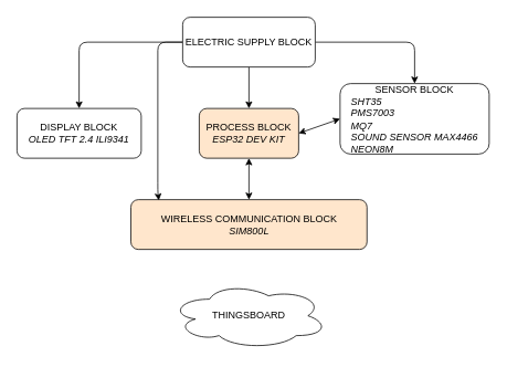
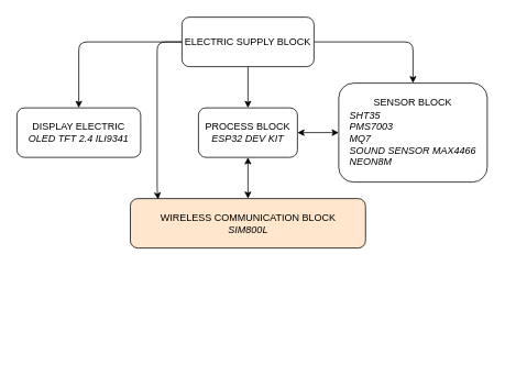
- <mxCell id="8" value="SENSOR BLOCK&lt;br&gt;&lt;div style=&quot;text-align: left;&quot;&gt;&lt;i&gt;SHT35&lt;/i&gt;&lt;/div&gt;&lt;div style=&quot;text-align: left;&quot;&gt;&lt;i&gt;PMS7003&lt;/i&gt;&lt;/div&gt;&lt;div style=&quot;text-align: left;&quot;&gt;&lt;i&gt;MQ7&lt;/i&gt;&lt;/div&gt;&lt;div style=&quot;text-align: left;&quot;&gt;&lt;i&gt;SOUND SENSOR MAX4466&lt;/i&gt;&lt;/div&gt;&lt;div style=&quot;text-align: left;&quot;&gt;&lt;span style=&quot;background-color: initial;&quot;&gt;&lt;i&gt;NEON8M&lt;/i&gt;&lt;/span&gt;&lt;/div&gt;" style="rounded=1;whiteSpace=wrap;html=1;" parent="1" vertex="1"><mxGeometry x="410" y="100" width="180" height="85" as="geometry" /></mxCell>
+ <mxCell id="8" value="SENSOR BLOCK&lt;br&gt;&lt;div style=&quot;text-align: left;&quot;&gt;&lt;i&gt;SHT35&lt;/i&gt;&lt;/div&gt;&lt;div style=&quot;text-align: left;&quot;&gt;&lt;i&gt;PMS7003&lt;/i&gt;&lt;/div&gt;&lt;div style=&quot;text-align: left;&quot;&gt;&lt;i&gt;MQ7&lt;/i&gt;&lt;/div&gt;&lt;div style=&quot;text-align: left;&quot;&gt;&lt;i&gt;SOUND SENSOR MAX4466&lt;/i&gt;&lt;/div&gt;&lt;div style=&quot;text-align: left;&quot;&gt;&lt;span style=&quot;background-color: initial;&quot;&gt;&lt;i&gt;NEON8M&lt;/i&gt;&lt;/span&gt;&lt;/div&gt;" style="rounded=1;whiteSpace=wrap;html=1;" parent="1" vertex="1"><mxGeometry x="410" y="100" width="180" height="120" as="geometry" /></mxCell>
- <mxCell id="9" value="DISPLAY BLOCK&lt;br&gt;&lt;i&gt;OLED TFT 2.4 ILI9341&lt;/i&gt;" style="rounded=1;whiteSpace=wrap;html=1;" parent="1" vertex="1"><mxGeometry x="20" y="130" width="150" height="60" as="geometry" /></mxCell>
+ <mxCell id="9" value="DISPLAY ELECTRIC&lt;br&gt;&lt;i&gt;OLED TFT 2.4 ILI9341&lt;/i&gt;" style="rounded=1;whiteSpace=wrap;html=1;" parent="1" vertex="1"><mxGeometry x="20" y="130" width="150" height="60" as="geometry" /></mxCell>
- <mxCell id="2" value="PROCESS BLOCK&lt;br&gt;&lt;i&gt;ESP32 DEV KIT&lt;/i&gt;" style="rounded=1;whiteSpace=wrap;html=1;fillColor=#ffe6cc;" parent="1" vertex="1"><mxGeometry x="240" y="130" width="120" height="60" as="geometry" /></mxCell>
+ <mxCell id="2" value="PROCESS BLOCK&lt;br&gt;&lt;i&gt;ESP32 DEV KIT&lt;/i&gt;" style="rounded=1;whiteSpace=wrap;html=1;" parent="1" vertex="1"><mxGeometry x="240" y="130" width="120" height="60" as="geometry" /></mxCell>
- <mxCell id="13" value="THINGSBOARD" style="ellipse;shape=cloud;whiteSpace=wrap;html=1;" parent="1" vertex="1"><mxGeometry x="205" y="340" width="190" height="80" as="geometry" /></mxCell>
